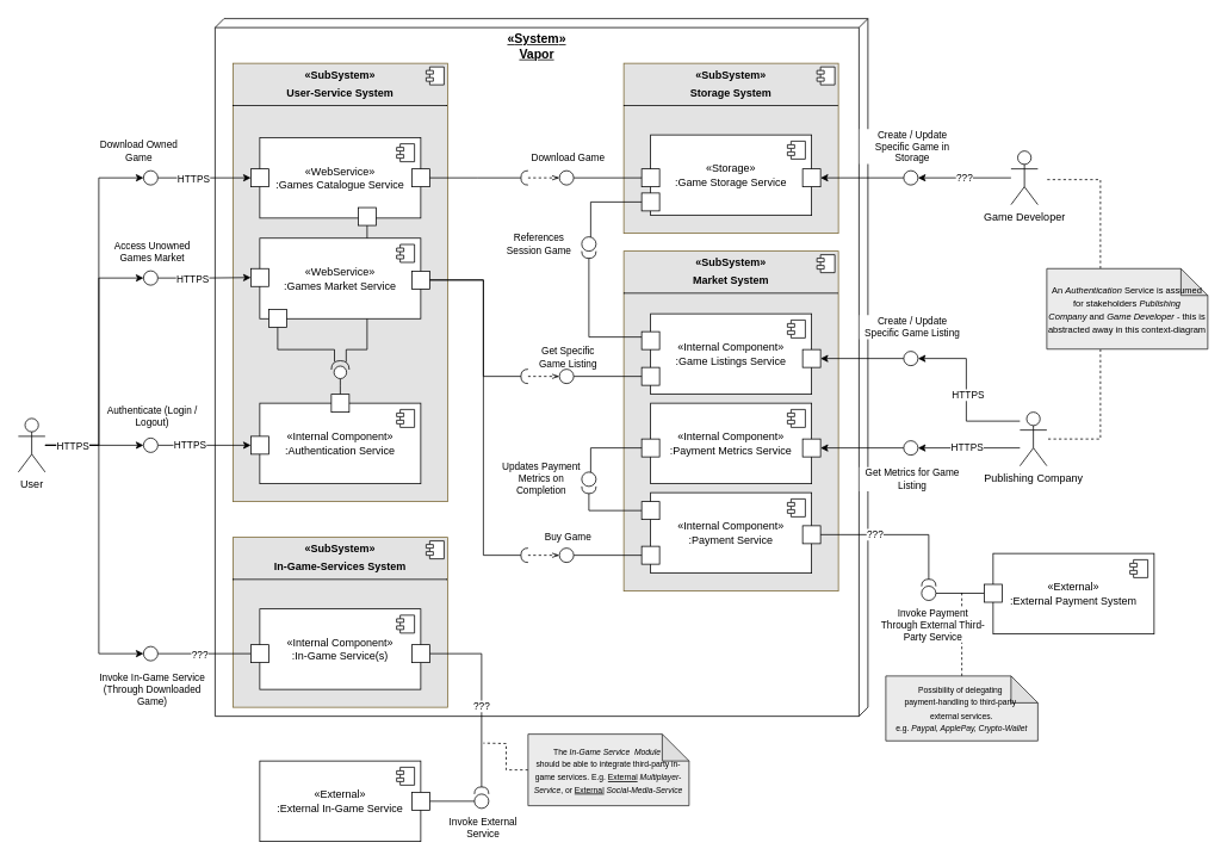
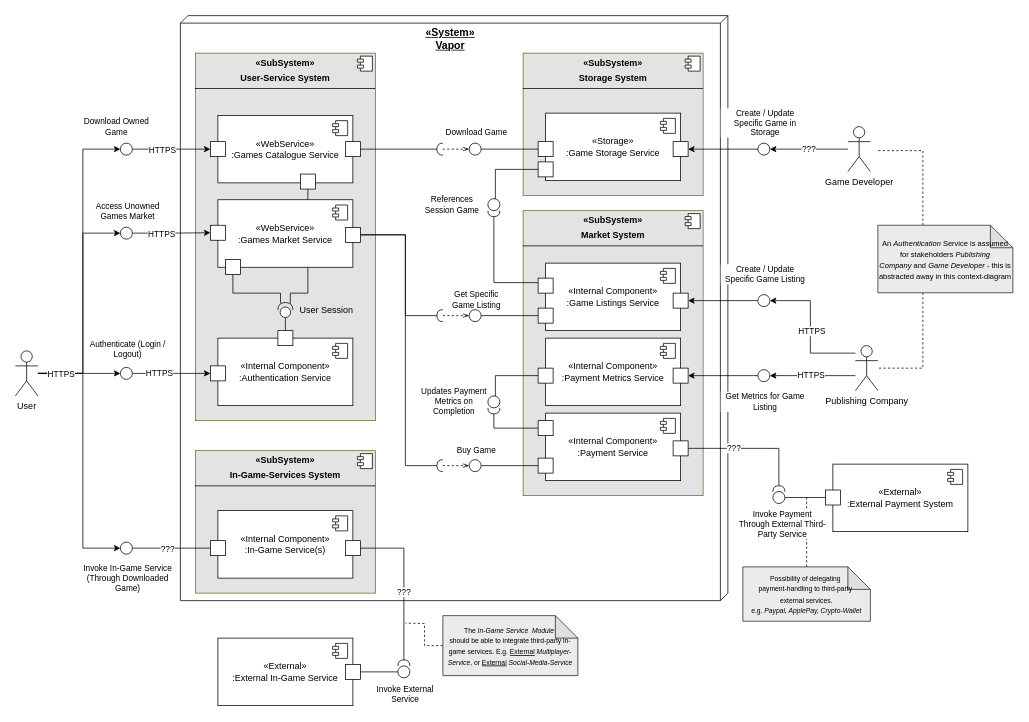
+ <mxCell id="28" value="User Session" style="text;html=1;align=center;verticalAlign=middle;whiteSpace=wrap;rounded=0;" parent="1" vertex="1"><mxGeometry x="390" y="397.5" width="90" height="30" as="geometry" /></mxCell>
